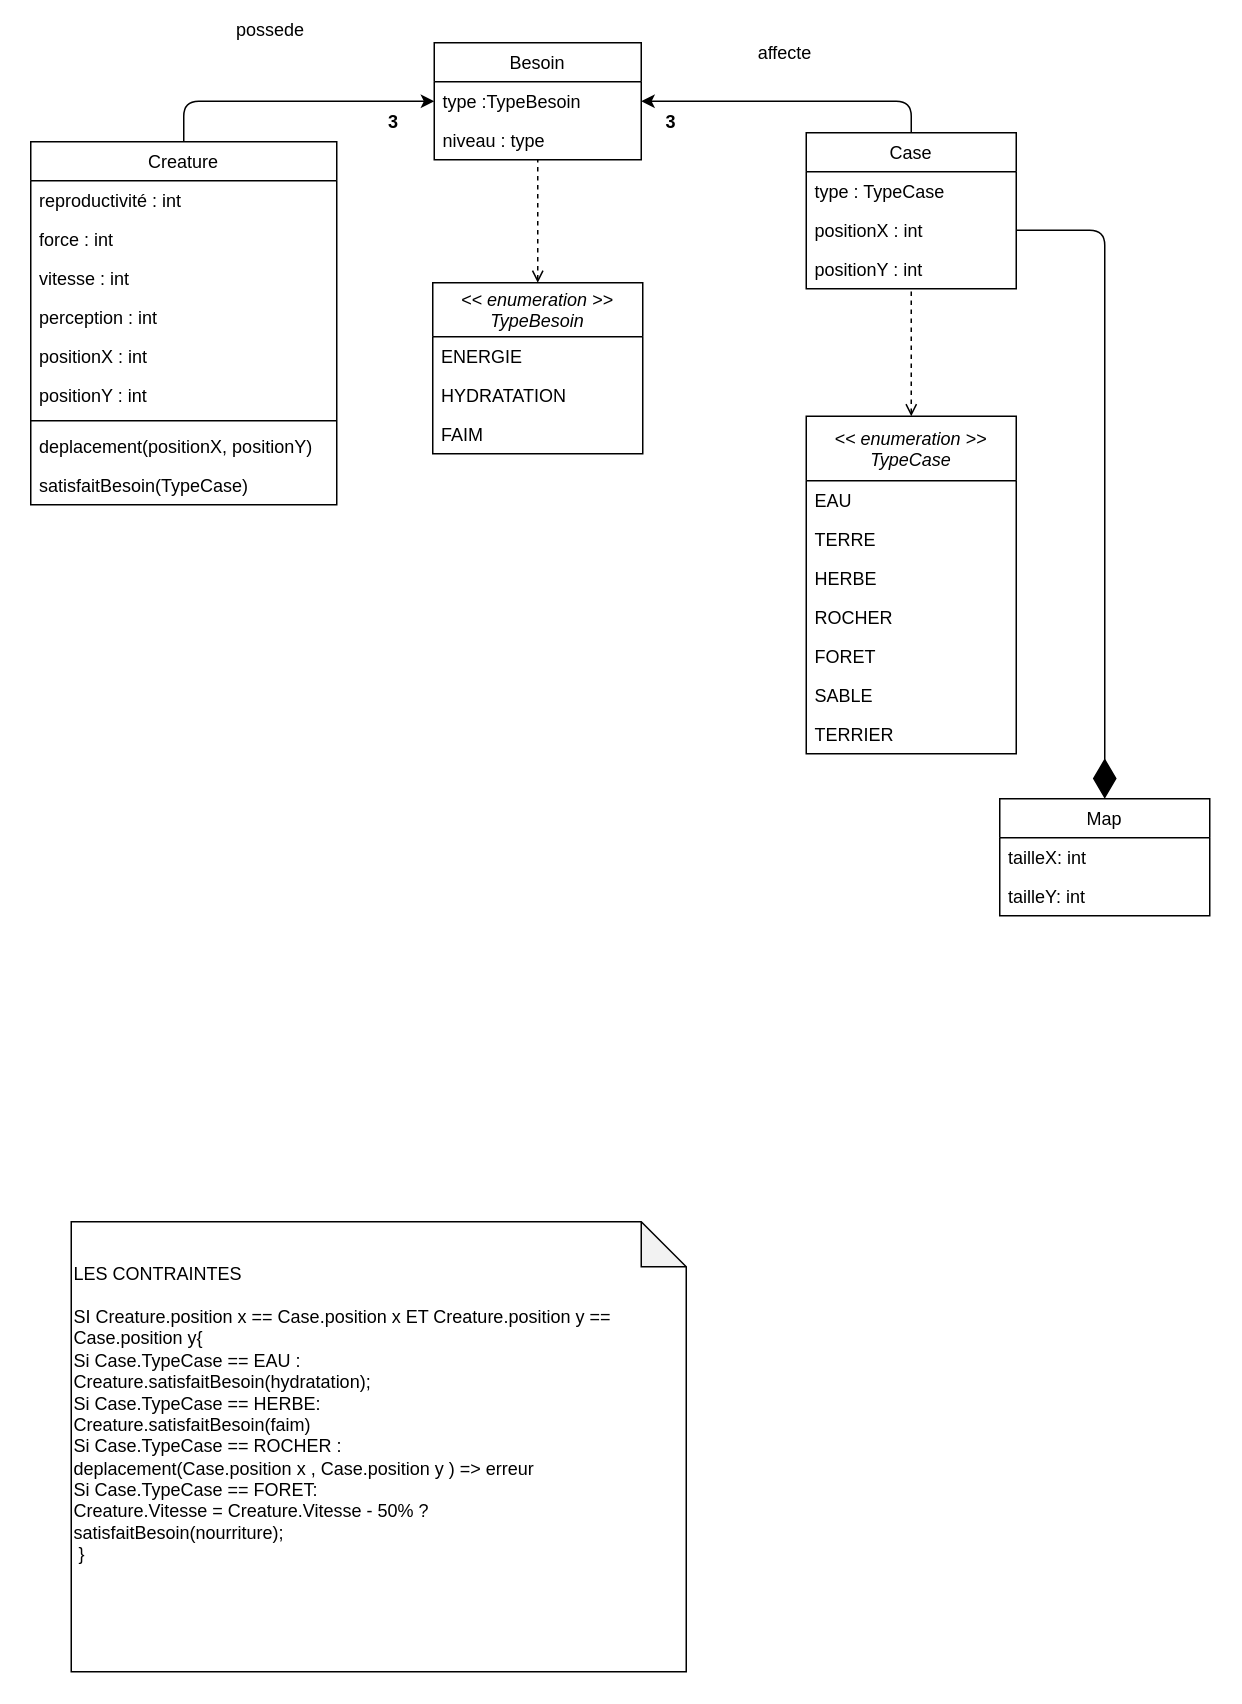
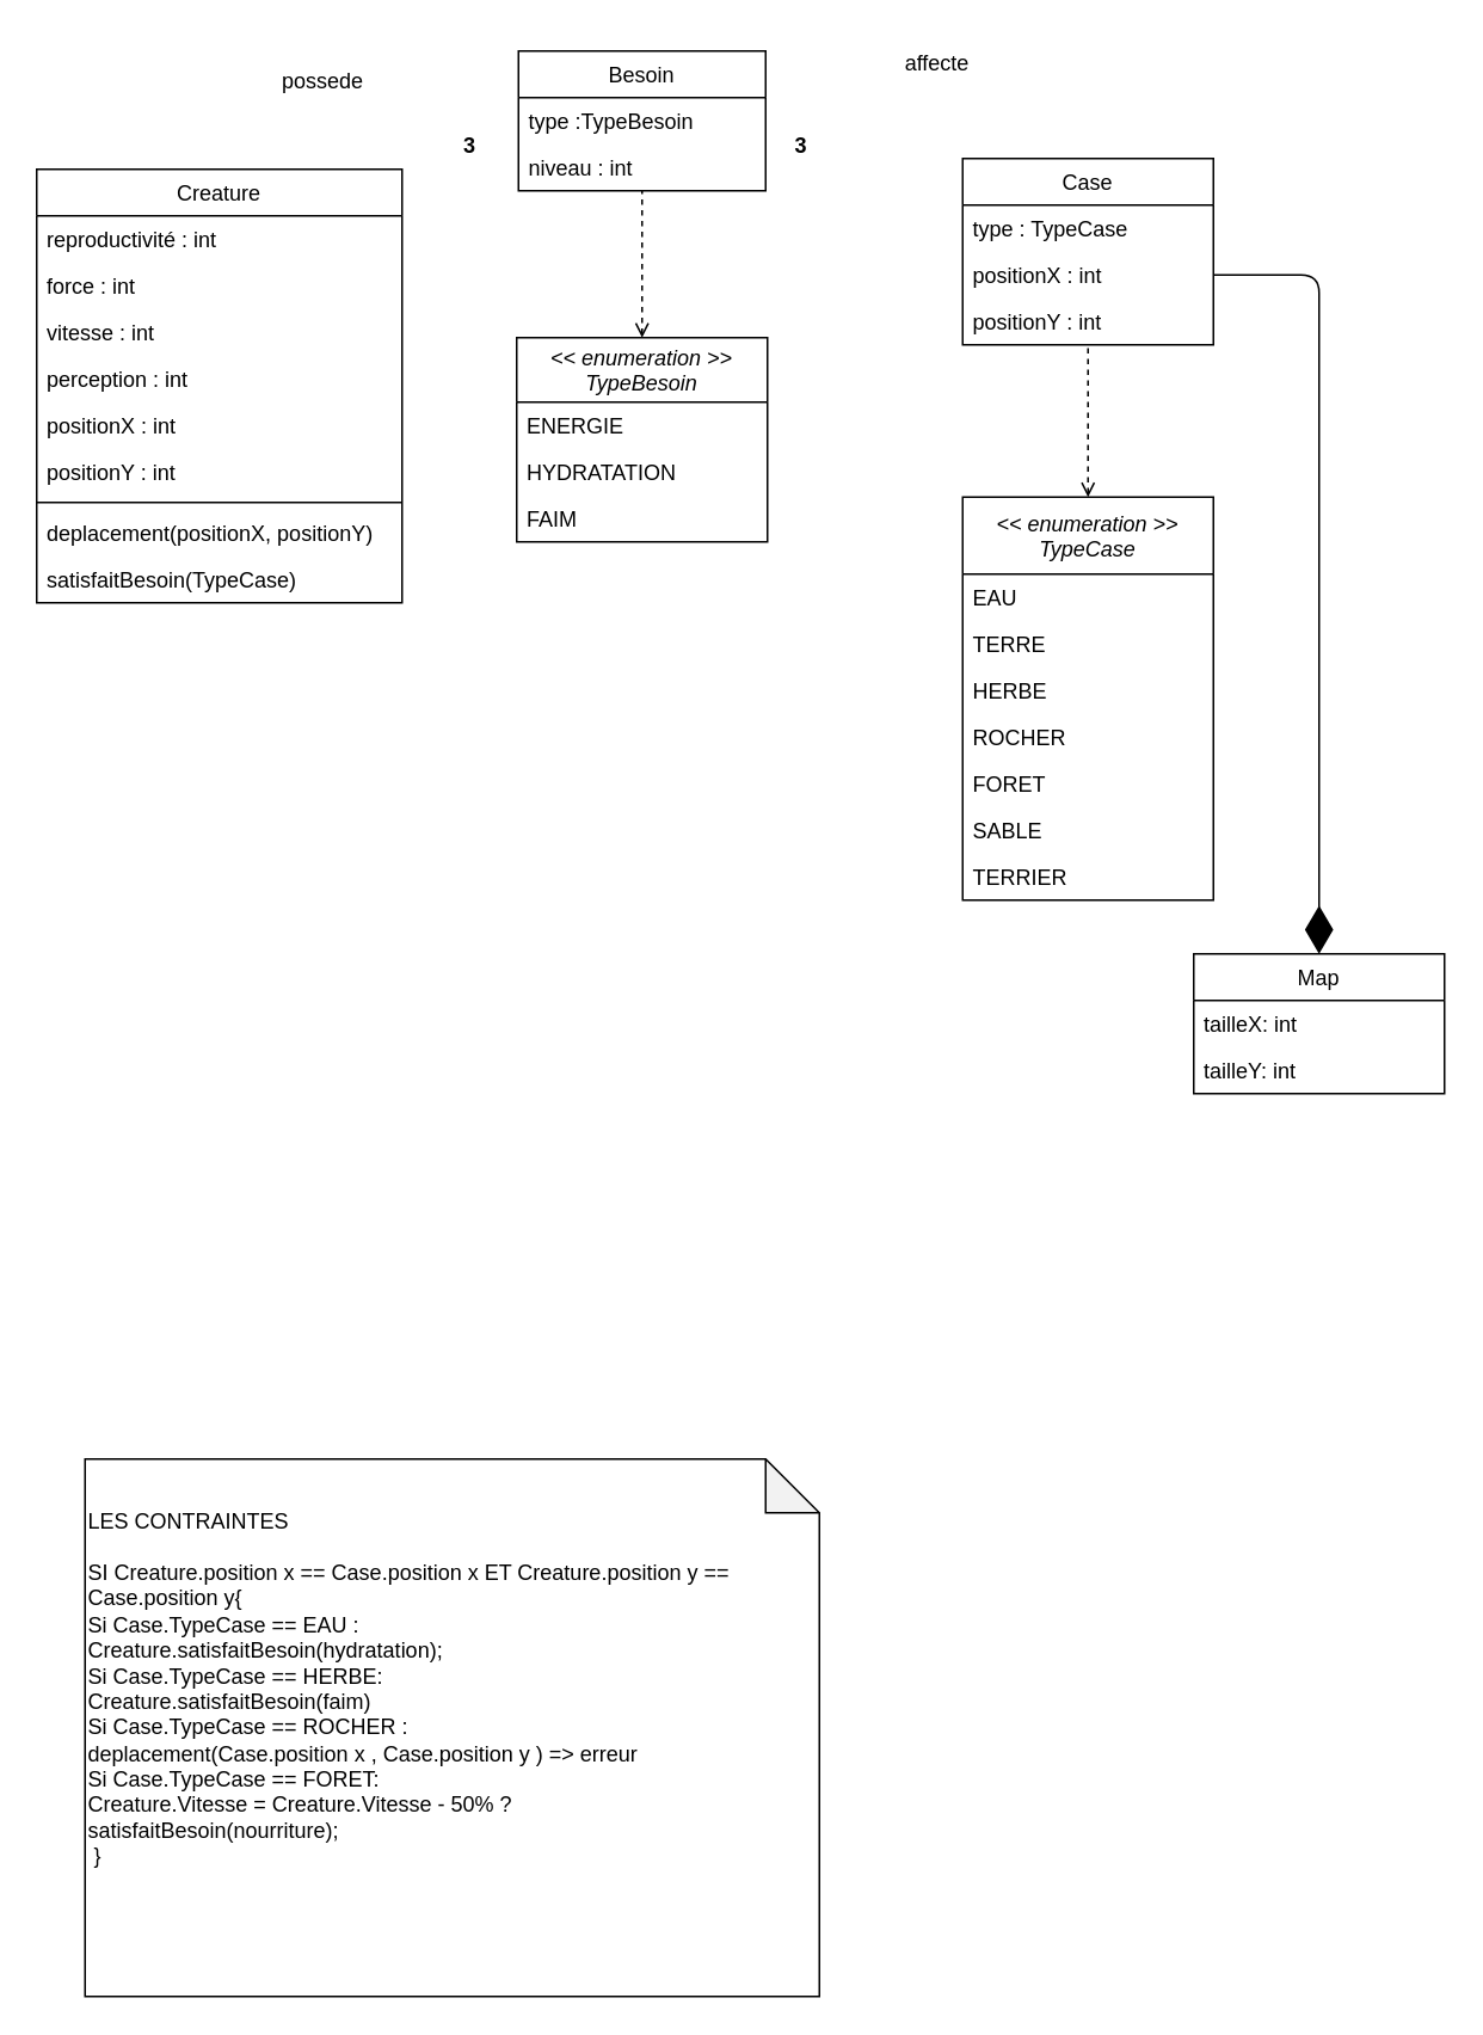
- <mxCell id="41" value="possede" style="text;html=1;strokeColor=none;fillColor=none;align=center;verticalAlign=middle;whiteSpace=wrap;rounded=0;" parent="1" vertex="1"><mxGeometry x="133" y="6" width="94" height="28" as="geometry" /></mxCell>
+ <mxCell id="41" value="possede" style="text;html=1;strokeColor=none;fillColor=none;align=center;verticalAlign=middle;whiteSpace=wrap;rounded=0;" parent="1" vertex="1"><mxGeometry x="133" y="31" width="94" height="28" as="geometry" /></mxCell>
- <mxCell id="13" style="edgeStyle=orthogonalEdgeStyle;curved=0;rounded=1;sketch=0;orthogonalLoop=1;jettySize=auto;html=1;entryX=0.5;entryY=0;entryDx=0;entryDy=0;endArrow=none;endFill=0;startArrow=classic;startFill=1;" parent="1" source="14" target="2" edge="1"><mxGeometry relative="1" as="geometry" /></mxCell>
- <mxCell id="12" style="edgeStyle=orthogonalEdgeStyle;curved=0;rounded=1;sketch=0;orthogonalLoop=1;jettySize=auto;html=1;entryX=0.5;entryY=0;entryDx=0;entryDy=0;endArrow=none;endFill=0;startArrow=classic;startFill=1;" parent="1" source="14" target="17" edge="1"><mxGeometry relative="1" as="geometry" /></mxCell>
- <mxCell id="16" value="niveau : type" style="text;strokeColor=none;fillColor=none;align=left;verticalAlign=top;spacingLeft=4;spacingRight=4;overflow=hidden;rotatable=0;points=[[0,0.5],[1,0.5]];portConstraint=eastwest;rounded=0;sketch=0;" parent="14" vertex="1"><mxGeometry y="52" width="138" height="26" as="geometry" /></mxCell>
+ <mxCell id="16" value="niveau : int" style="text;strokeColor=none;fillColor=none;align=left;verticalAlign=top;spacingLeft=4;spacingRight=4;overflow=hidden;rotatable=0;points=[[0,0.5],[1,0.5]];portConstraint=eastwest;rounded=0;sketch=0;" parent="14" vertex="1"><mxGeometry y="52" width="138" height="26" as="geometry" /></mxCell>
